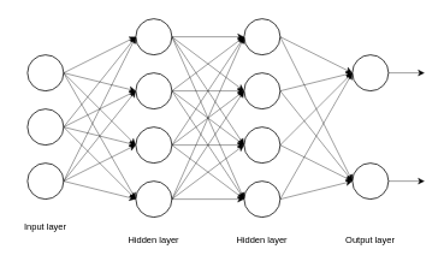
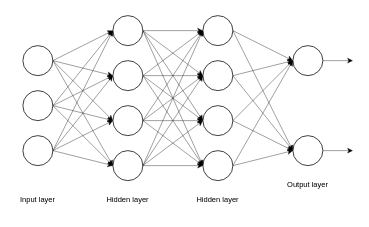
- <mxCell id="46" value="Input layer" style="text;html=1;strokeColor=none;fillColor=none;align=center;verticalAlign=middle;whiteSpace=wrap;rounded=0;fontSize=10;" vertex="1" parent="1"><mxGeometry x="20" y="235" width="60" height="30" as="geometry" /></mxCell>
+ <mxCell id="46" value="Input layer" style="text;html=1;strokeColor=none;fillColor=none;align=center;verticalAlign=middle;whiteSpace=wrap;rounded=0;fontSize=10;" vertex="1" parent="1"><mxGeometry x="20" y="250" width="60" height="30" as="geometry" /></mxCell>
- <mxCell id="49" value="Output layer" style="text;html=1;strokeColor=none;fillColor=none;align=center;verticalAlign=middle;whiteSpace=wrap;rounded=0;fontSize=10;" vertex="1" parent="1"><mxGeometry x="380" y="250" width="60" height="30" as="geometry" /></mxCell>
+ <mxCell id="49" value="Output layer" style="text;html=1;strokeColor=none;fillColor=none;align=center;verticalAlign=middle;whiteSpace=wrap;rounded=0;fontSize=10;" vertex="1" parent="1"><mxGeometry x="380" y="230" width="60" height="30" as="geometry" /></mxCell>
